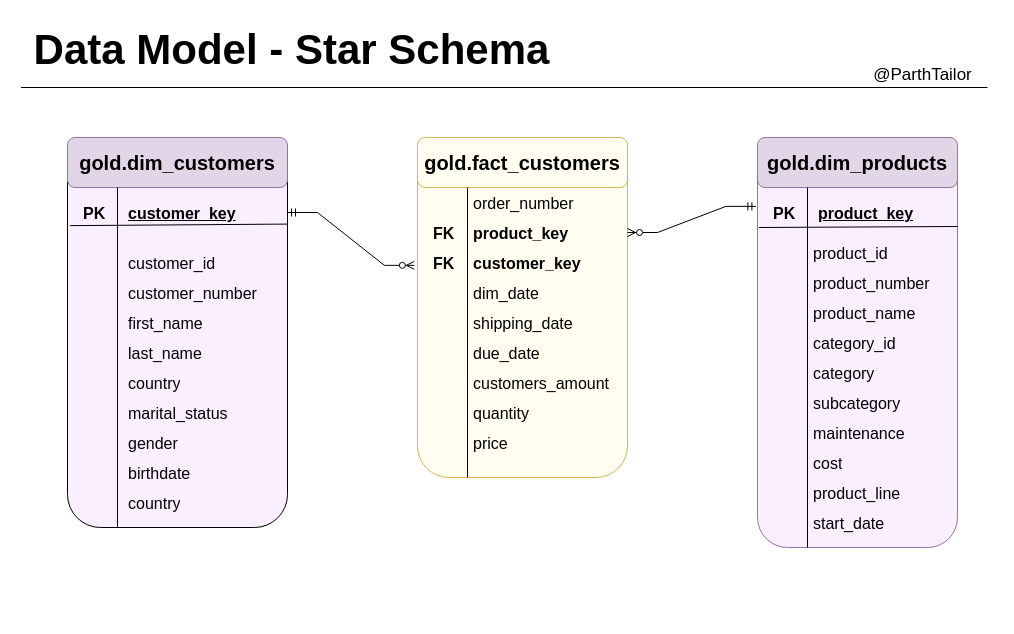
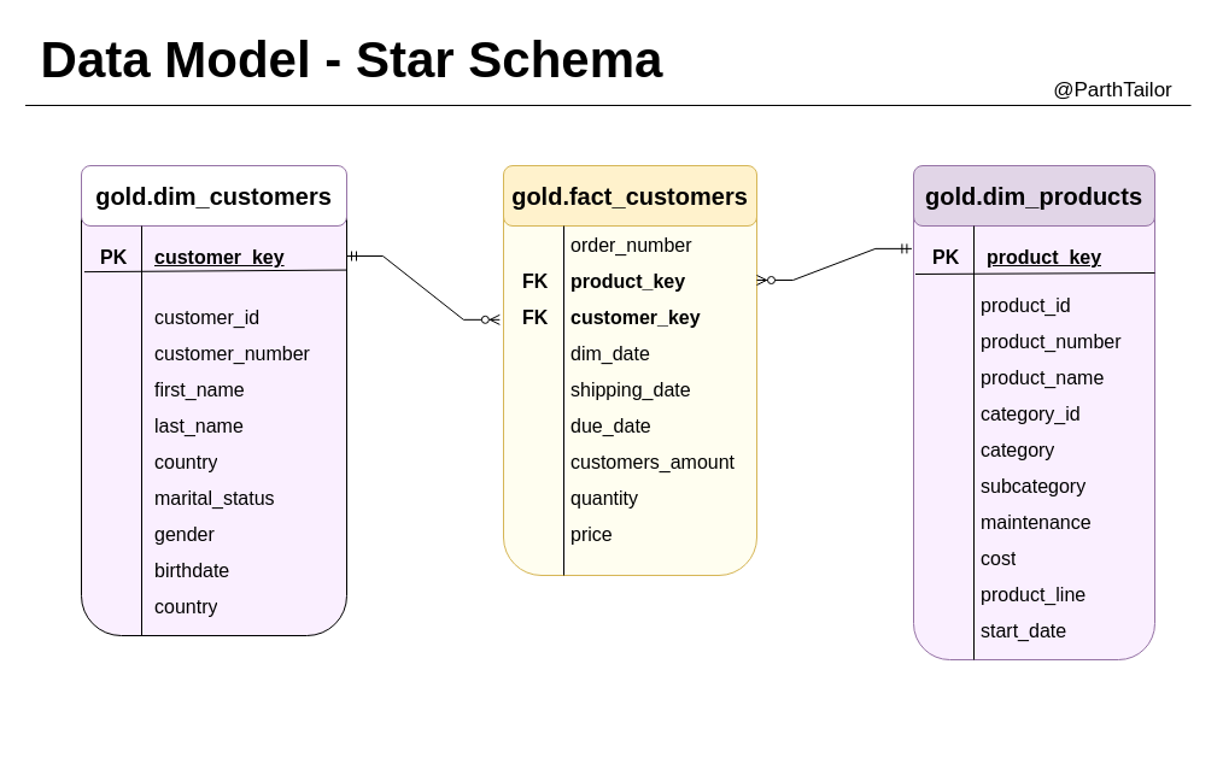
- <mxCell id="6" value="&lt;font style=&quot;font-size: 20px;&quot;&gt;&lt;b style=&quot;&quot;&gt;gold.dim_customers&lt;/b&gt;&lt;/font&gt;" style="rounded=1;whiteSpace=wrap;html=1;fillColor=#e1d5e7;strokeColor=#9673a6;" vertex="1" parent="1"><mxGeometry x="67" y="137" width="220" height="50" as="geometry" /></mxCell>
+ <mxCell id="6" value="&lt;font style=&quot;font-size: 20px;&quot;&gt;&lt;b style=&quot;&quot;&gt;gold.dim_customers&lt;/b&gt;&lt;/font&gt;" style="rounded=1;whiteSpace=wrap;html=1;fillColor=#ffffff;strokeColor=#9673a6;" vertex="1" parent="1"><mxGeometry x="67" y="137" width="220" height="50" as="geometry" /></mxCell>
- <mxCell id="11" value="&lt;font style=&quot;font-size: 20px;&quot;&gt;&lt;b style=&quot;&quot;&gt;gold.fact_customers&lt;/b&gt;&lt;/font&gt;" style="rounded=1;whiteSpace=wrap;html=1;fillColor=#fffef0;strokeColor=#d6b656;" vertex="1" parent="1"><mxGeometry x="417" y="137" width="210" height="50" as="geometry" /></mxCell>
+ <mxCell id="11" value="&lt;font style=&quot;font-size: 20px;&quot;&gt;&lt;b style=&quot;&quot;&gt;gold.fact_customers&lt;/b&gt;&lt;/font&gt;" style="rounded=1;whiteSpace=wrap;html=1;fillColor=#fff2cc;strokeColor=#d6b656;" vertex="1" parent="1"><mxGeometry x="417" y="137" width="210" height="50" as="geometry" /></mxCell>
